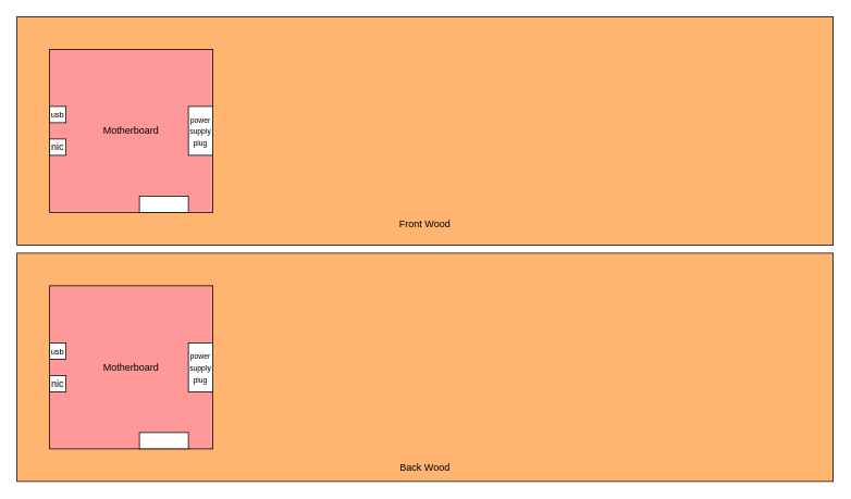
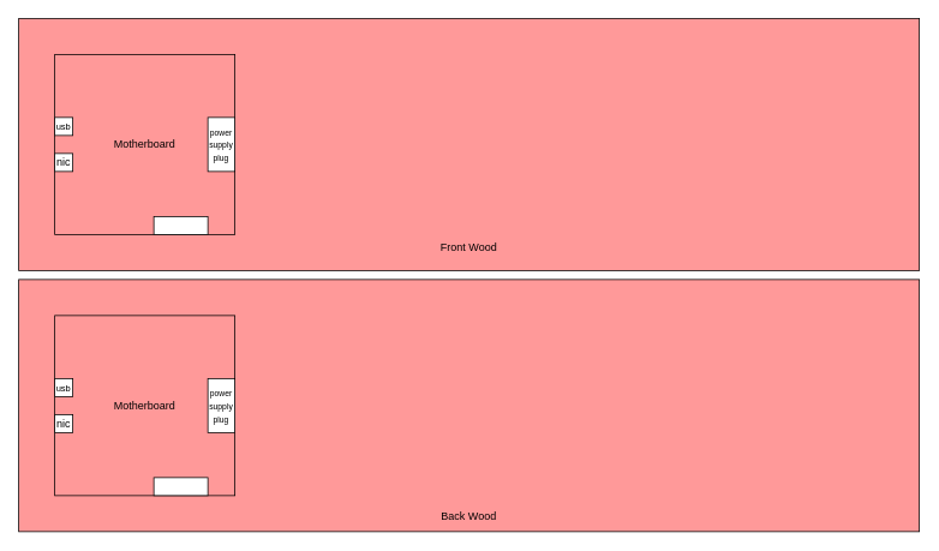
- <mxCell id="2" value="&lt;br&gt;&lt;br&gt;&lt;br&gt;&lt;br&gt;&lt;br&gt;&lt;br&gt;&lt;br&gt;&lt;br&gt;&lt;br&gt;&lt;br&gt;&lt;br&gt;&lt;br&gt;&lt;br&gt;&lt;br&gt;&lt;br&gt;&lt;br&gt;Front Wood" style="rounded=0;whiteSpace=wrap;html=1;fillColor=#FFB570;" vertex="1" parent="1"><mxGeometry x="20" y="20" width="1000" height="280" as="geometry" /></mxCell>
+ <mxCell id="2" value="&lt;br&gt;&lt;br&gt;&lt;br&gt;&lt;br&gt;&lt;br&gt;&lt;br&gt;&lt;br&gt;&lt;br&gt;&lt;br&gt;&lt;br&gt;&lt;br&gt;&lt;br&gt;&lt;br&gt;&lt;br&gt;&lt;br&gt;&lt;br&gt;Front Wood" style="rounded=0;whiteSpace=wrap;html=1;fillColor=#ff9999;" vertex="1" parent="1"><mxGeometry x="20" y="20" width="1000" height="280" as="geometry" /></mxCell>
- <mxCell id="8" value="&lt;br&gt;&lt;br&gt;&lt;br&gt;&lt;br&gt;&lt;br&gt;&lt;br&gt;&lt;br&gt;&lt;br&gt;&lt;br&gt;&lt;br&gt;&lt;br&gt;&lt;br&gt;&lt;br&gt;&lt;br&gt;&lt;br&gt;&lt;br&gt;&lt;br&gt;Back Wood" style="rounded=0;whiteSpace=wrap;html=1;fillColor=#FFB570;" vertex="1" parent="1"><mxGeometry x="20" y="310" width="1000" height="280" as="geometry" /></mxCell>
+ <mxCell id="8" value="&lt;br&gt;&lt;br&gt;&lt;br&gt;&lt;br&gt;&lt;br&gt;&lt;br&gt;&lt;br&gt;&lt;br&gt;&lt;br&gt;&lt;br&gt;&lt;br&gt;&lt;br&gt;&lt;br&gt;&lt;br&gt;&lt;br&gt;&lt;br&gt;&lt;br&gt;Back Wood" style="rounded=0;whiteSpace=wrap;html=1;fillColor=#ff9999;" vertex="1" parent="1"><mxGeometry x="20" y="310" width="1000" height="280" as="geometry" /></mxCell>
